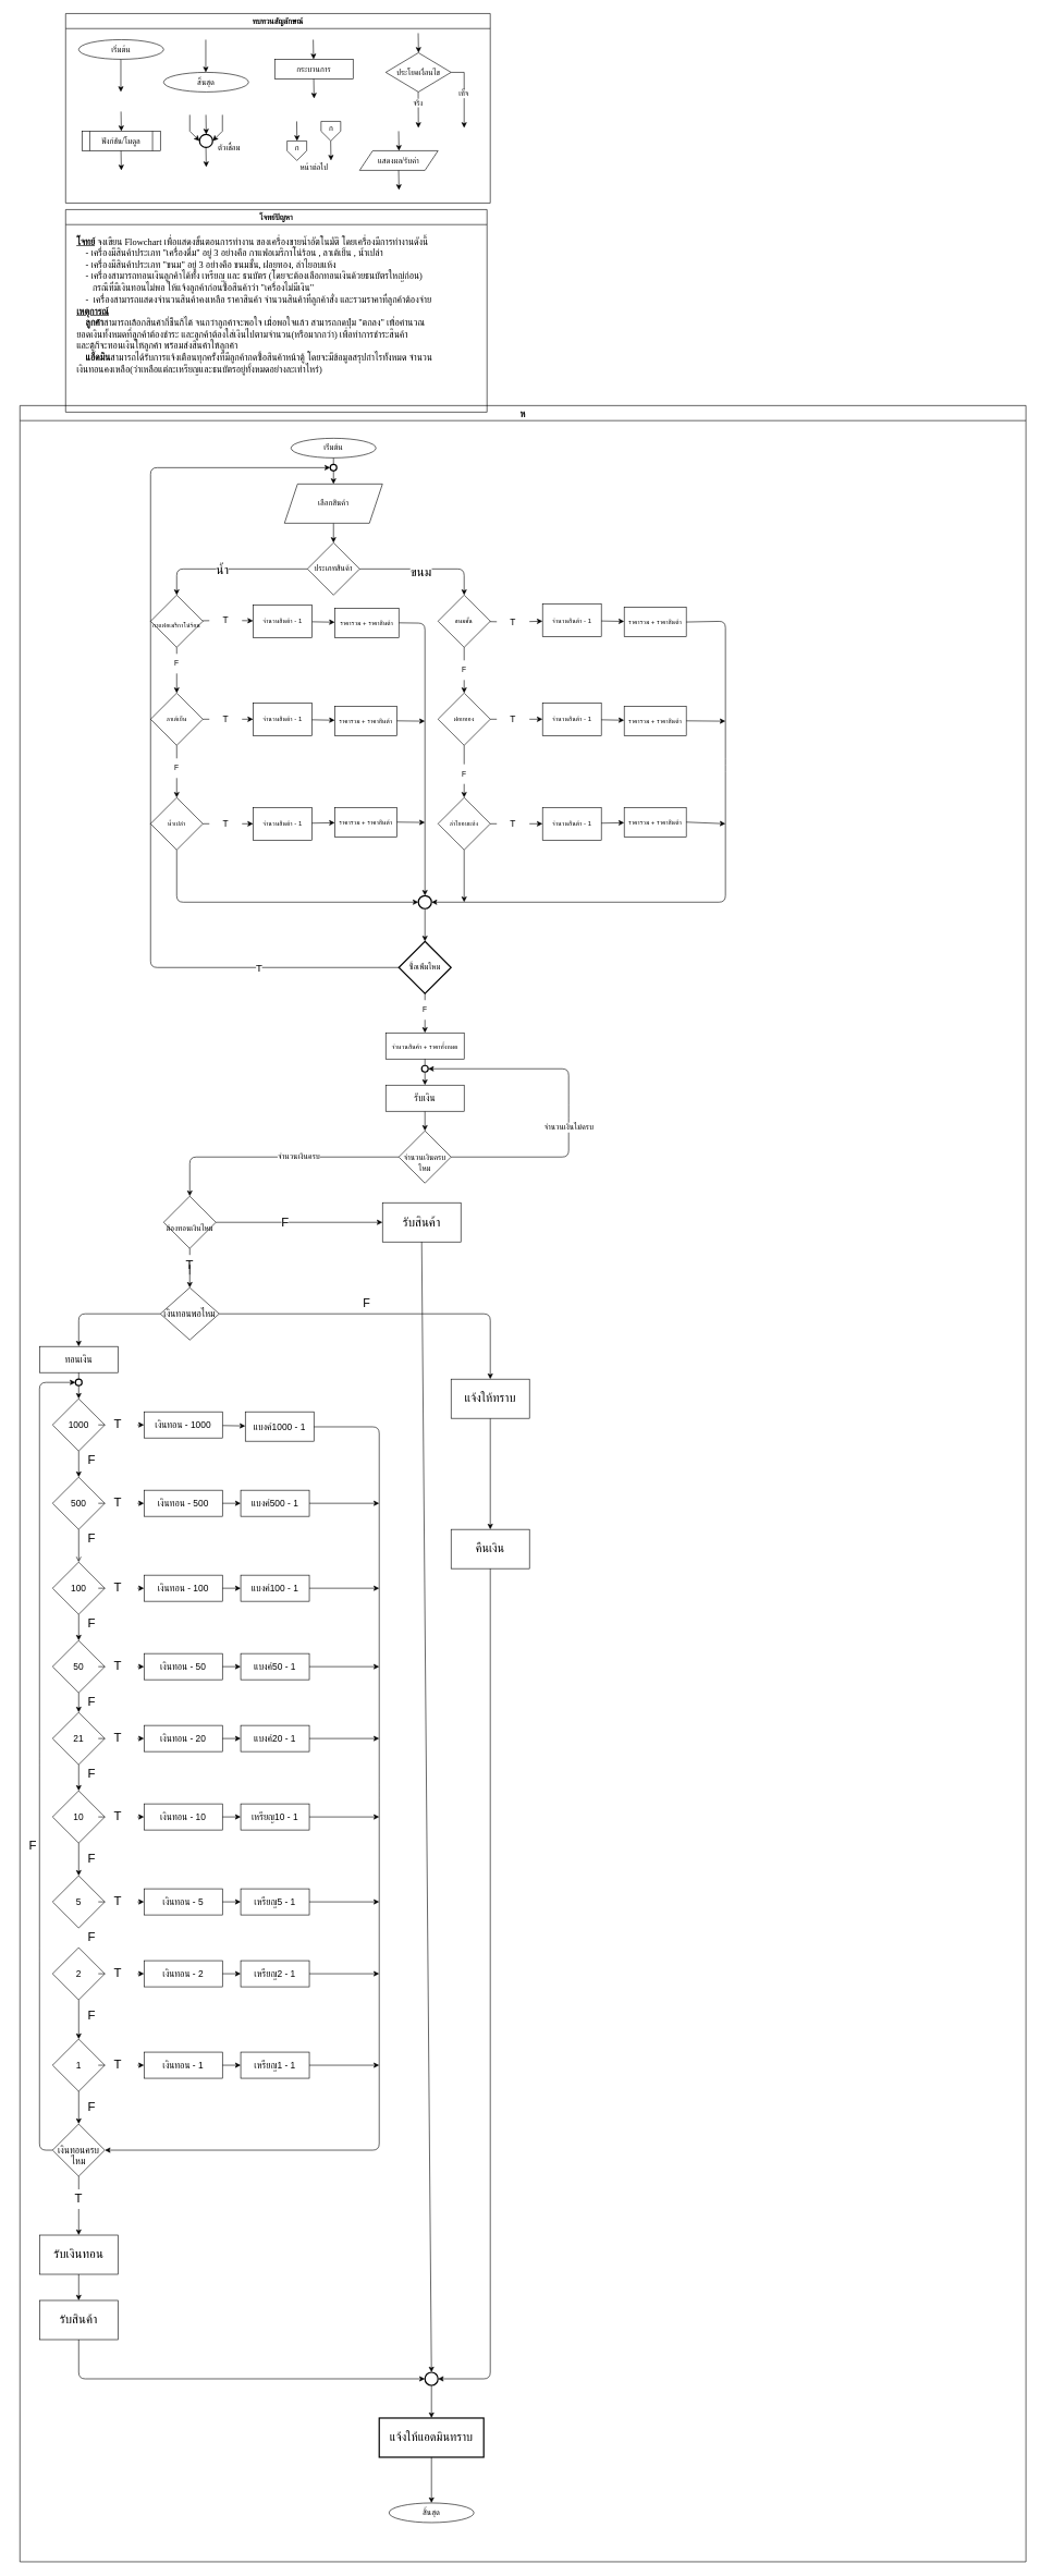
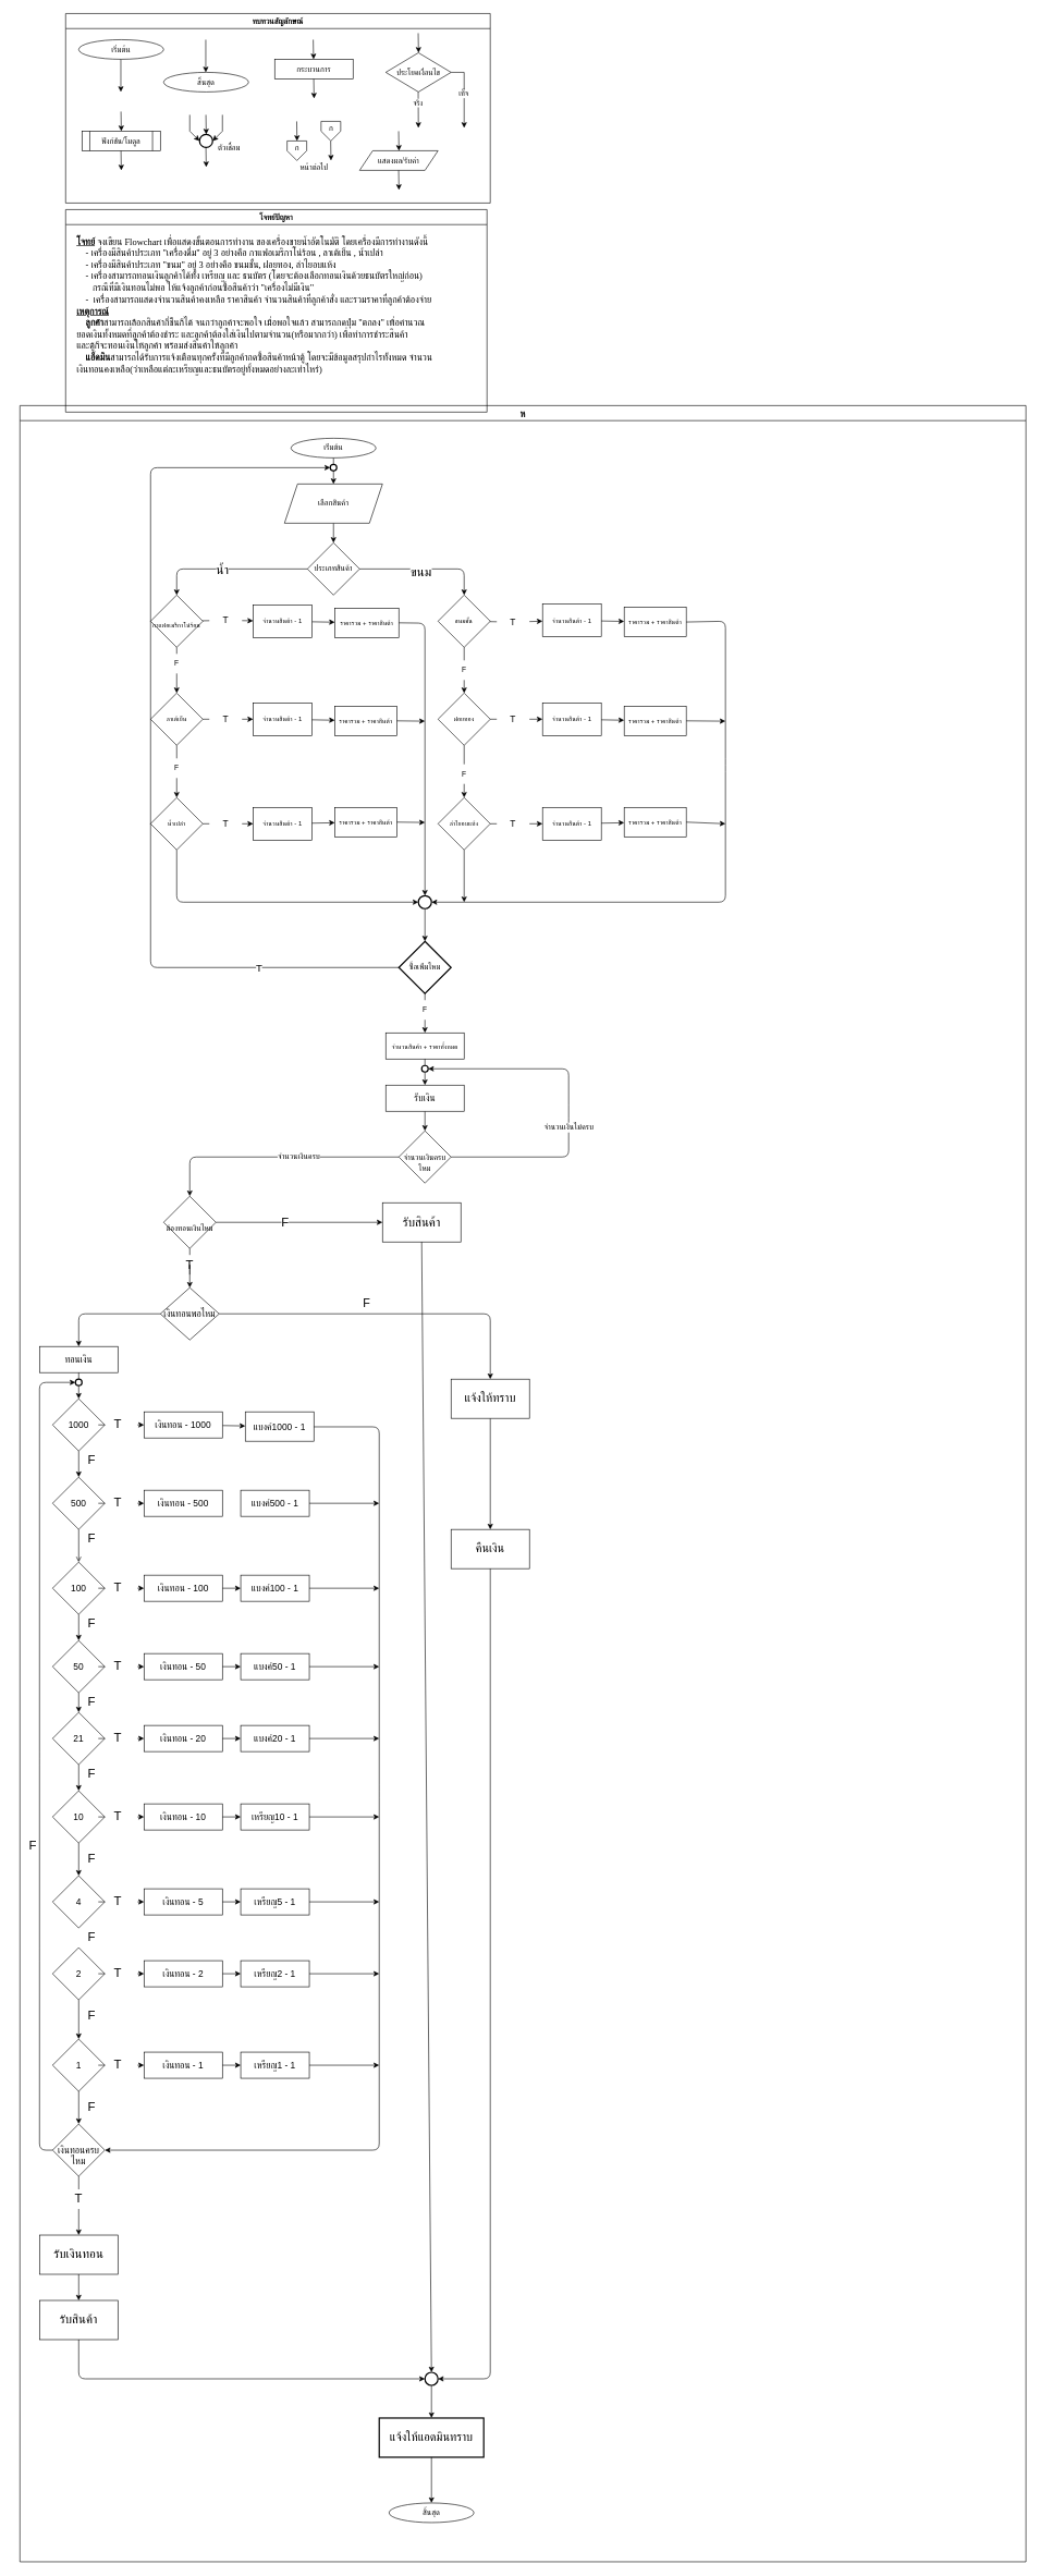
- <mxCell id="154" value="" style="edgeStyle=none;html=1;fontSize=13;" edge="1" parent="35" source="152" target="153"><mxGeometry relative="1" as="geometry" /></mxCell>
- <mxCell id="142" value="5" style="rhombus;whiteSpace=wrap;html=1;fontSize=14;rounded=0;" vertex="1" parent="35"><mxGeometry x="50" y="2250" width="80" height="80" as="geometry" /></mxCell>
+ <mxCell id="142" value="4" style="rhombus;whiteSpace=wrap;html=1;fontSize=14;rounded=0;" vertex="1" parent="35"><mxGeometry x="50" y="2250" width="80" height="80" as="geometry" /></mxCell>
